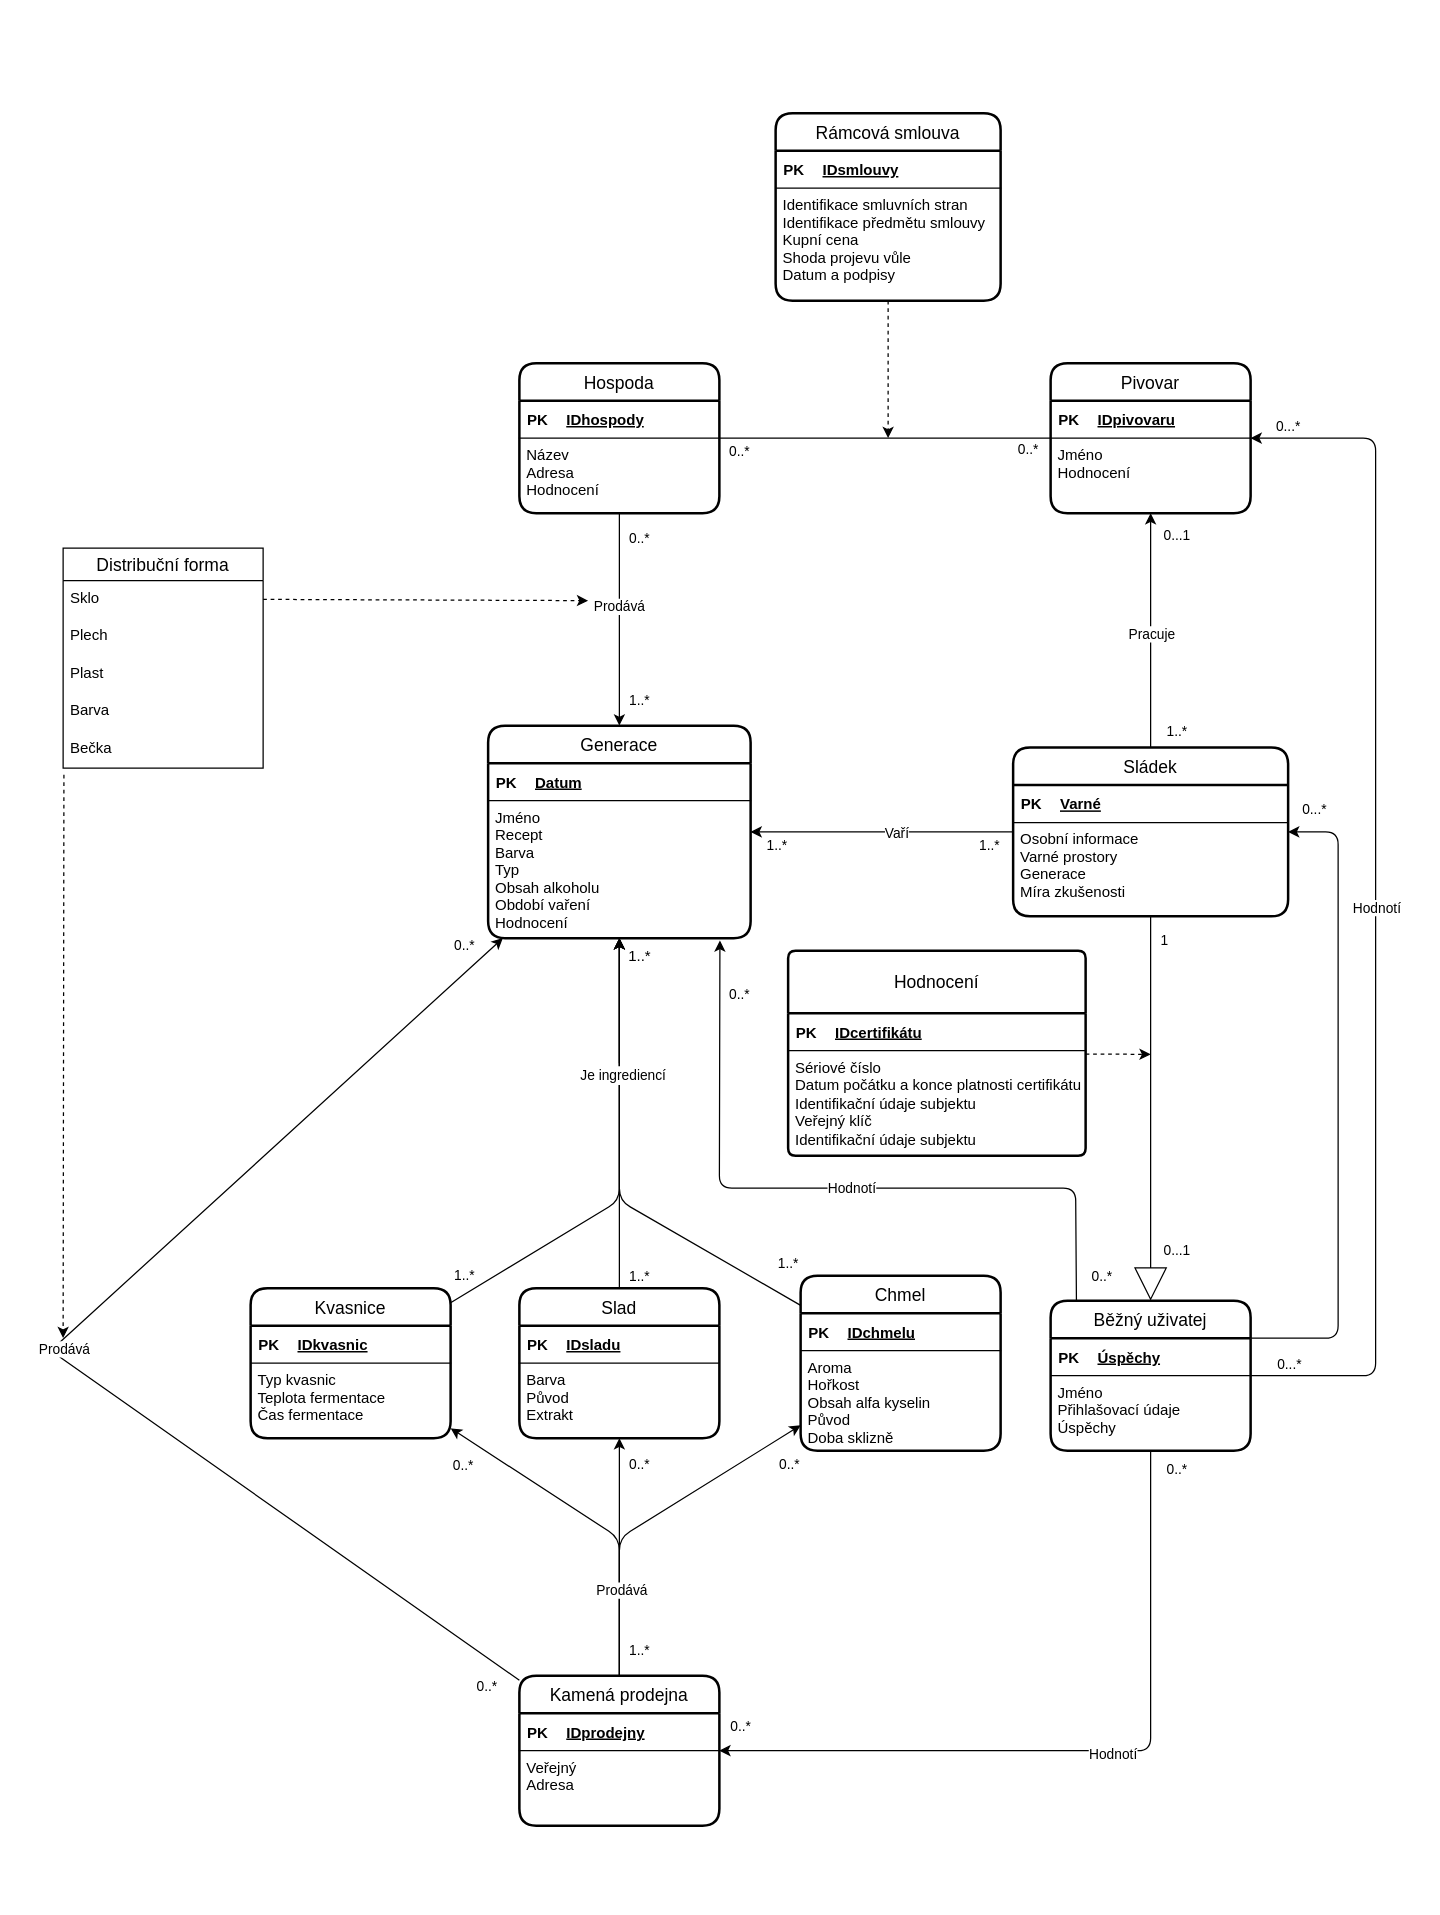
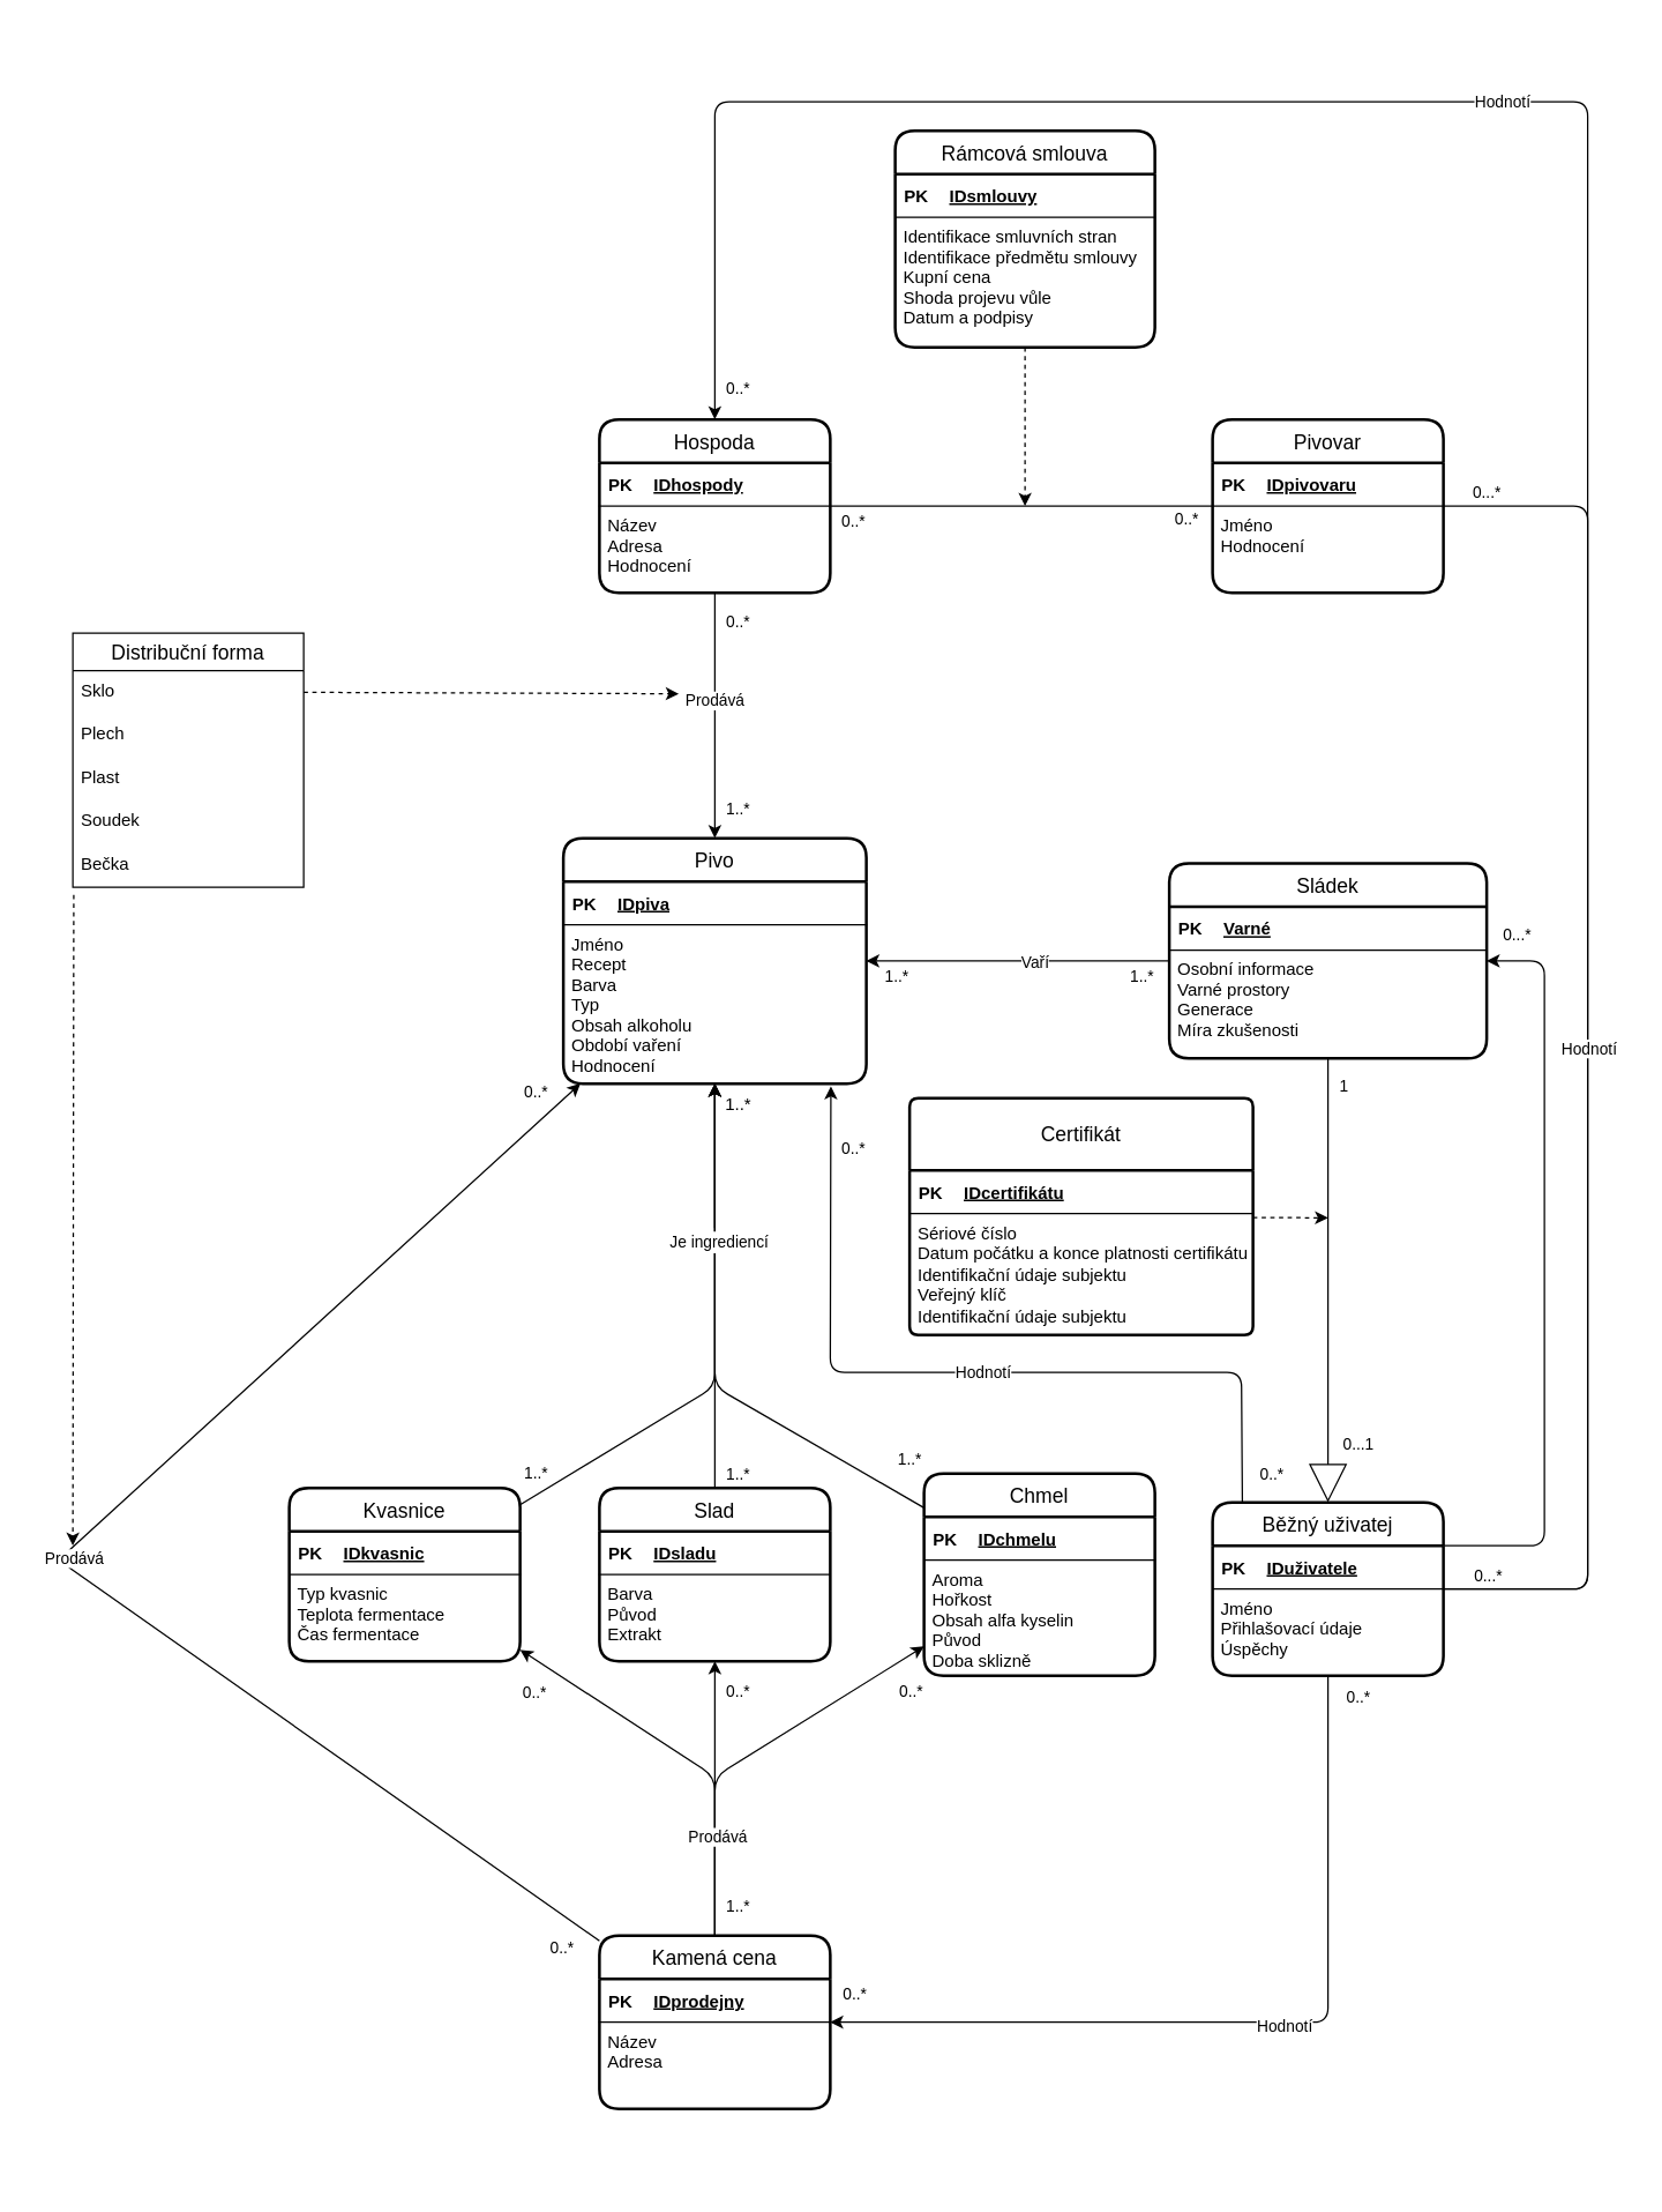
+ <mxCell id="101" style="edgeStyle=none;html=1;rounded=1;" parent="1" source="111" target="58" edge="1"><mxGeometry relative="1" as="geometry"><Array as="points"><mxPoint x="1100" y="1100" /><mxPoint x="1100" y="70" /><mxPoint x="495" y="70" /></Array></mxGeometry></mxCell>
+ <mxCell id="102" value="0..*" style="edgeLabel;html=1;align=center;verticalAlign=middle;resizable=0;points=[];" parent="101" vertex="1" connectable="0"><mxGeometry x="0.978" y="-1" relative="1" as="geometry"><mxPoint x="16" as="offset" /></mxGeometry></mxCell>
+ <mxCell id="103" value="Hodnotí" style="edgeLabel;html=1;align=center;verticalAlign=middle;resizable=0;points=[];" parent="101" vertex="1" connectable="0"><mxGeometry x="-0.097" y="-4" relative="1" as="geometry"><mxPoint x="-64" y="-248" as="offset" /></mxGeometry></mxCell>
- <mxCell id="104" style="edgeStyle=none;html=1;" parent="1" source="111" target="87" edge="1"><mxGeometry relative="1" as="geometry"><Array as="points"><mxPoint x="1100" y="1100" /><mxPoint x="1100" y="350" /></Array></mxGeometry></mxCell>
+ <mxCell id="104" style="edgeStyle=none;html=1;endArrow=none;" parent="1" source="111" target="87" edge="1"><mxGeometry relative="1" as="geometry"><Array as="points"><mxPoint x="1100" y="1100" /><mxPoint x="1100" y="350" /></Array></mxGeometry></mxCell>
- <mxCell id="48" style="edgeStyle=none;html=1;" parent="1" source="52" target="87" edge="1"><mxGeometry relative="1" as="geometry" /></mxCell>
- <mxCell id="49" value="1..*" style="edgeLabel;html=1;align=center;verticalAlign=middle;resizable=0;points=[];" parent="48" vertex="1" connectable="0"><mxGeometry x="-0.659" relative="1" as="geometry"><mxPoint x="20" y="19" as="offset" /></mxGeometry></mxCell>
- <mxCell id="50" value="0...1" style="edgeLabel;html=1;align=center;verticalAlign=middle;resizable=0;points=[];" parent="48" vertex="1" connectable="0"><mxGeometry x="0.435" relative="1" as="geometry"><mxPoint x="20" y="-35" as="offset" /></mxGeometry></mxCell>
- <mxCell id="51" value="Pracuje" style="edgeLabel;html=1;align=center;verticalAlign=middle;resizable=0;points=[];" parent="48" vertex="1" connectable="0"><mxGeometry x="0.109" relative="1" as="geometry"><mxPoint y="13" as="offset" /></mxGeometry></mxCell>
- <mxCell id="42" value="Barva" style="text;strokeColor=none;fillColor=none;spacingLeft=4;spacingRight=4;overflow=hidden;rotatable=0;points=[[0,0.5],[1,0.5]];portConstraint=eastwest;fontSize=12;" parent="38" vertex="1"><mxGeometry y="116" width="160" height="30" as="geometry" /></mxCell>
+ <mxCell id="42" value="Soudek" style="text;strokeColor=none;fillColor=none;spacingLeft=4;spacingRight=4;overflow=hidden;rotatable=0;points=[[0,0.5],[1,0.5]];portConstraint=eastwest;fontSize=12;" parent="38" vertex="1"><mxGeometry y="116" width="160" height="30" as="geometry" /></mxCell>
- <mxCell id="8" value="Generace" style="swimlane;childLayout=stackLayout;horizontal=1;startSize=30;horizontalStack=0;rounded=1;fontSize=14;fontStyle=0;strokeWidth=2;resizeParent=0;resizeLast=1;shadow=0;dashed=0;align=center;" parent="1" vertex="1"><mxGeometry x="390" y="580" width="210" height="170" as="geometry" /></mxCell>
+ <mxCell id="8" value="Pivo" style="swimlane;childLayout=stackLayout;horizontal=1;startSize=30;horizontalStack=0;rounded=1;fontSize=14;fontStyle=0;strokeWidth=2;resizeParent=0;resizeLast=1;shadow=0;dashed=0;align=center;" parent="1" vertex="1"><mxGeometry x="390" y="580" width="210" height="170" as="geometry" /></mxCell>
- <mxCell id="12" value="Datum" style="shape=partialRectangle;connectable=0;fillColor=none;top=0;left=0;bottom=0;right=0;align=left;spacingLeft=6;fontStyle=5;overflow=hidden;fontFamily=Helvetica;fontSize=12;fontColor=default;" parent="10" vertex="1"><mxGeometry x="30" width="180" height="30" as="geometry"><mxRectangle width="180" height="30" as="alternateBounds" /></mxGeometry></mxCell>
+ <mxCell id="12" value="IDpiva" style="shape=partialRectangle;connectable=0;fillColor=none;top=0;left=0;bottom=0;right=0;align=left;spacingLeft=6;fontStyle=5;overflow=hidden;fontFamily=Helvetica;fontSize=12;fontColor=default;" parent="10" vertex="1"><mxGeometry x="30" width="180" height="30" as="geometry"><mxRectangle width="180" height="30" as="alternateBounds" /></mxGeometry></mxCell>
- <mxCell id="132" value="Hodnocení" style="swimlane;childLayout=stackLayout;horizontal=1;startSize=50;horizontalStack=0;rounded=1;fontSize=14;fontStyle=0;strokeWidth=2;resizeParent=0;resizeLast=1;shadow=0;dashed=0;align=center;arcSize=4;whiteSpace=wrap;html=1;" vertex="1" parent="1"><mxGeometry x="630" y="760" width="238" height="164" as="geometry" /></mxCell>
+ <mxCell id="132" value="Certifikát" style="swimlane;childLayout=stackLayout;horizontal=1;startSize=50;horizontalStack=0;rounded=1;fontSize=14;fontStyle=0;strokeWidth=2;resizeParent=0;resizeLast=1;shadow=0;dashed=0;align=center;arcSize=4;whiteSpace=wrap;html=1;" vertex="1" parent="1"><mxGeometry x="630" y="760" width="238" height="164" as="geometry" /></mxCell>
- <mxCell id="115" value="Úspěchy" style="shape=partialRectangle;connectable=0;fillColor=none;top=0;left=0;bottom=0;right=0;align=left;spacingLeft=6;fontStyle=5;overflow=hidden;" parent="113" vertex="1"><mxGeometry x="30" width="130" height="30" as="geometry"><mxRectangle width="130" height="30" as="alternateBounds" /></mxGeometry></mxCell>
+ <mxCell id="115" value="IDuživatele" style="shape=partialRectangle;connectable=0;fillColor=none;top=0;left=0;bottom=0;right=0;align=left;spacingLeft=6;fontStyle=5;overflow=hidden;" parent="113" vertex="1"><mxGeometry x="30" width="130" height="30" as="geometry"><mxRectangle width="130" height="30" as="alternateBounds" /></mxGeometry></mxCell>
- <mxCell id="68" value="Kamená prodejna" style="swimlane;childLayout=stackLayout;horizontal=1;startSize=30;horizontalStack=0;rounded=1;fontSize=14;fontStyle=0;strokeWidth=2;resizeParent=0;resizeLast=1;shadow=0;dashed=0;align=center;" parent="1" vertex="1"><mxGeometry x="415" y="1340" width="160" height="120" as="geometry" /></mxCell>
+ <mxCell id="68" value="Kamená cena" style="swimlane;childLayout=stackLayout;horizontal=1;startSize=30;horizontalStack=0;rounded=1;fontSize=14;fontStyle=0;strokeWidth=2;resizeParent=0;resizeLast=1;shadow=0;dashed=0;align=center;" parent="1" vertex="1"><mxGeometry x="415" y="1340" width="160" height="120" as="geometry" /></mxCell>
- <mxCell id="73" value="Veřejný&#10;Adresa" style="align=left;strokeColor=none;fillColor=none;spacingLeft=4;fontSize=12;verticalAlign=top;resizable=0;rotatable=0;part=1;" parent="68" vertex="1"><mxGeometry y="60" width="160" height="60" as="geometry" /></mxCell>
+ <mxCell id="73" value="Název&#10;Adresa" style="align=left;strokeColor=none;fillColor=none;spacingLeft=4;fontSize=12;verticalAlign=top;resizable=0;rotatable=0;part=1;" parent="68" vertex="1"><mxGeometry y="60" width="160" height="60" as="geometry" /></mxCell>
